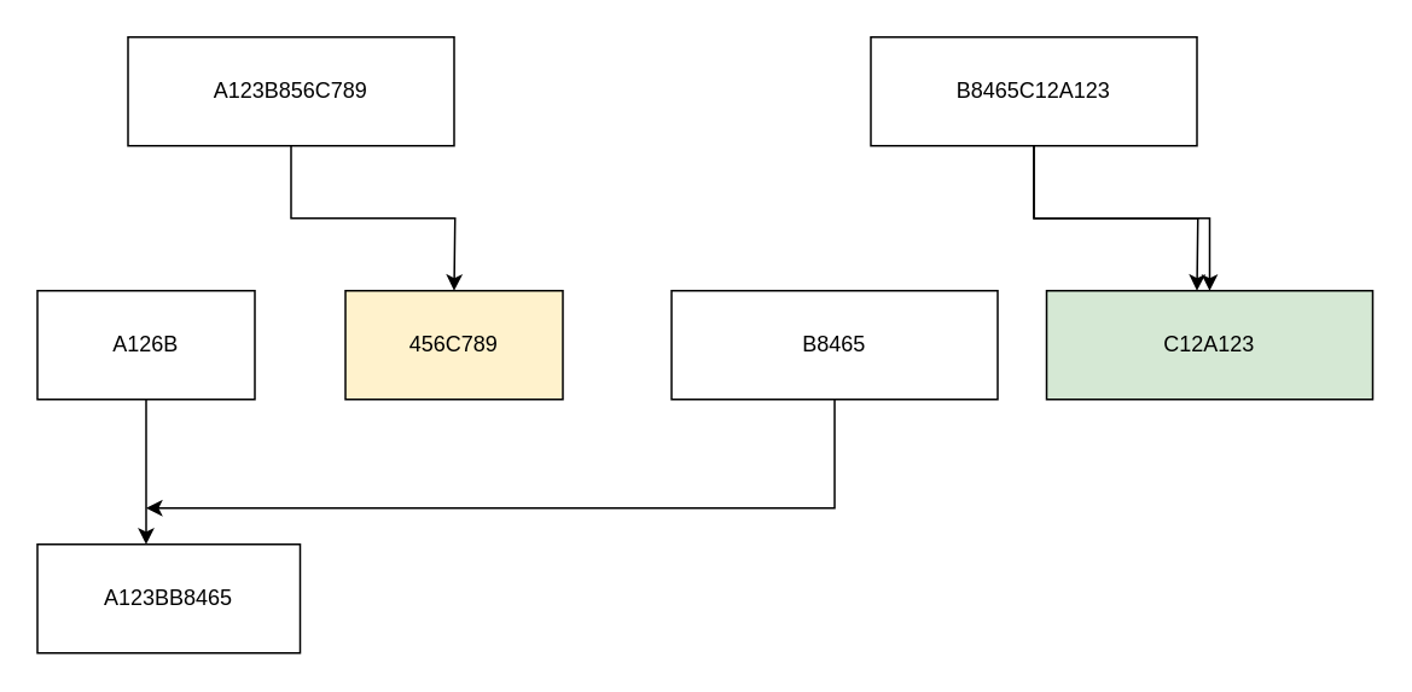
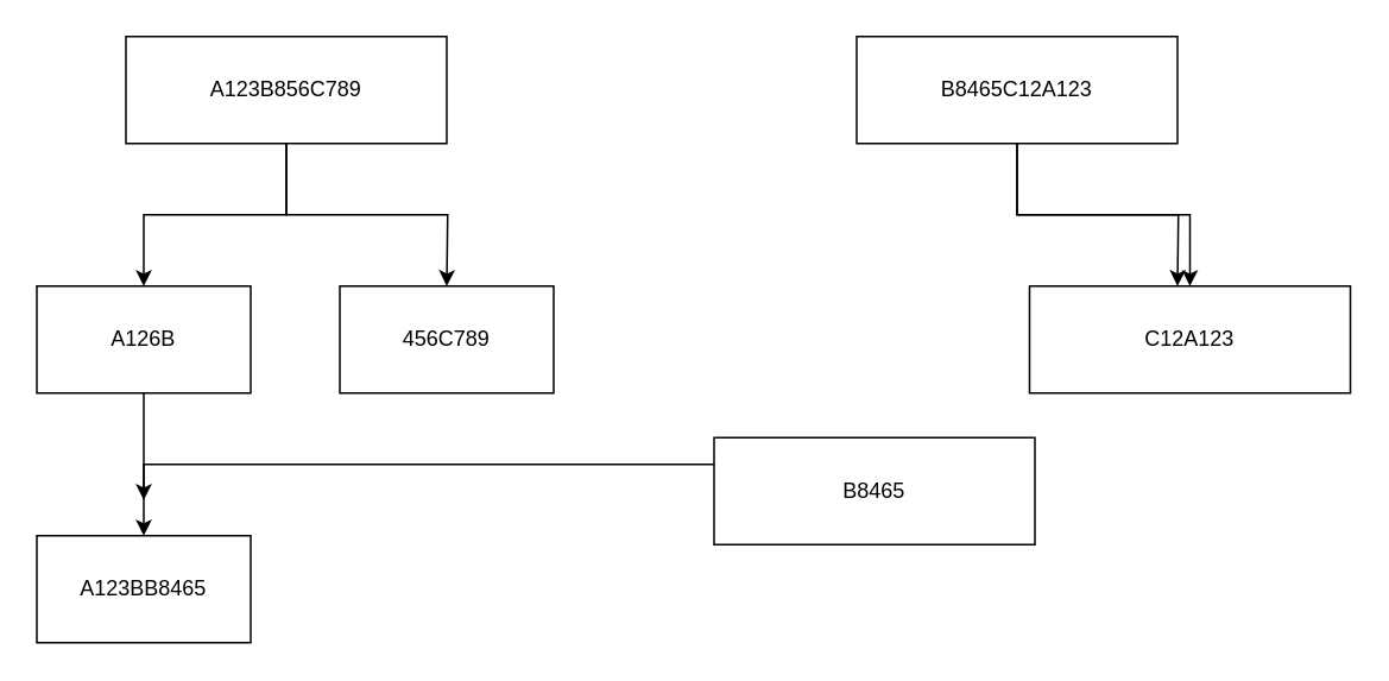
+ <mxCell id="2" value="" style="edgeStyle=orthogonalEdgeStyle;rounded=0;orthogonalLoop=1;jettySize=auto;html=1;" edge="1" parent="1" source="4" target="9"><mxGeometry relative="1" as="geometry" /></mxCell>
- <mxCell id="12" value="456C789" style="whiteSpace=wrap;html=1;rounded=0;fillColor=#fff2cc;" vertex="1" parent="1"><mxGeometry x="190" y="160" width="120" height="60" as="geometry" /></mxCell>
+ <mxCell id="12" value="456C789" style="whiteSpace=wrap;html=1;rounded=0;" vertex="1" parent="1"><mxGeometry x="190" y="160" width="120" height="60" as="geometry" /></mxCell>
- <mxCell id="11" value="B8465" style="rounded=0;whiteSpace=wrap;html=1;" vertex="1" parent="1"><mxGeometry x="370" y="160" width="180" height="60" as="geometry" /></mxCell>
+ <mxCell id="11" value="B8465" style="rounded=0;whiteSpace=wrap;html=1;" vertex="1" parent="1"><mxGeometry x="400" y="245" width="180" height="60" as="geometry" /></mxCell>
- <mxCell id="13" value="C12A123" style="rounded=0;whiteSpace=wrap;html=1;fillColor=#d5e8d4;" vertex="1" parent="1"><mxGeometry x="577" y="160" width="180" height="60" as="geometry" /></mxCell>
+ <mxCell id="13" value="C12A123" style="rounded=0;whiteSpace=wrap;html=1;" vertex="1" parent="1"><mxGeometry x="577" y="160" width="180" height="60" as="geometry" /></mxCell>
- <mxCell id="14" value="A123BB8465" style="whiteSpace=wrap;html=1;rounded=0;" vertex="1" parent="1"><mxGeometry x="20" y="300" width="145" height="60" as="geometry" /></mxCell>
+ <mxCell id="14" value="A123BB8465" style="whiteSpace=wrap;html=1;rounded=0;" vertex="1" parent="1"><mxGeometry x="20" y="300" width="120" height="60" as="geometry" /></mxCell>
